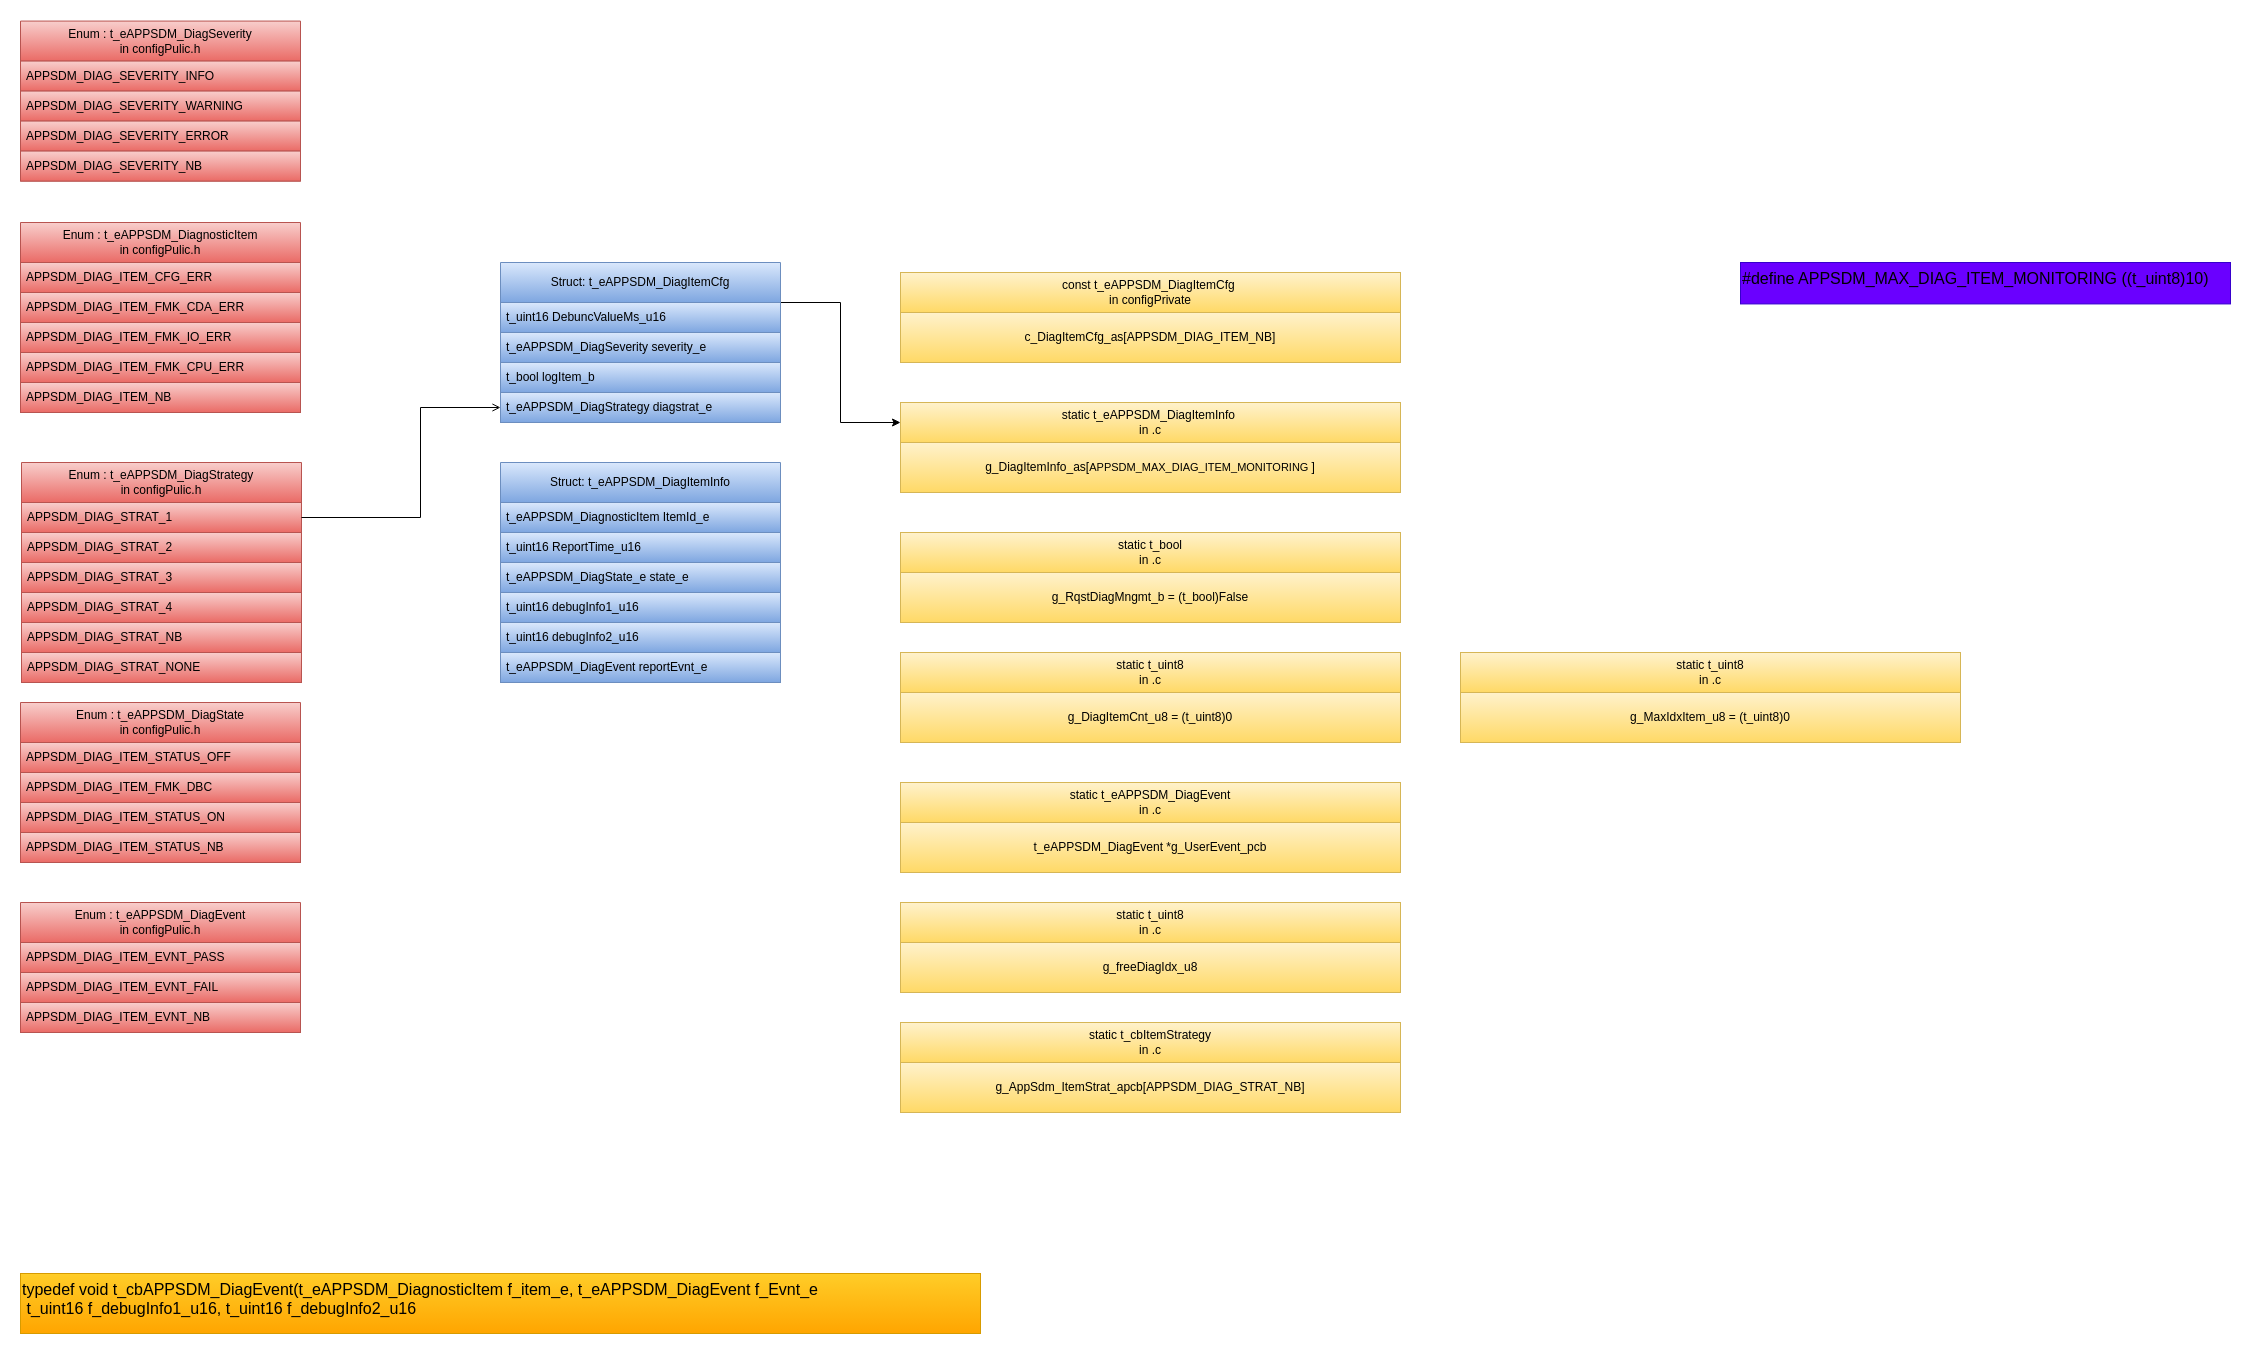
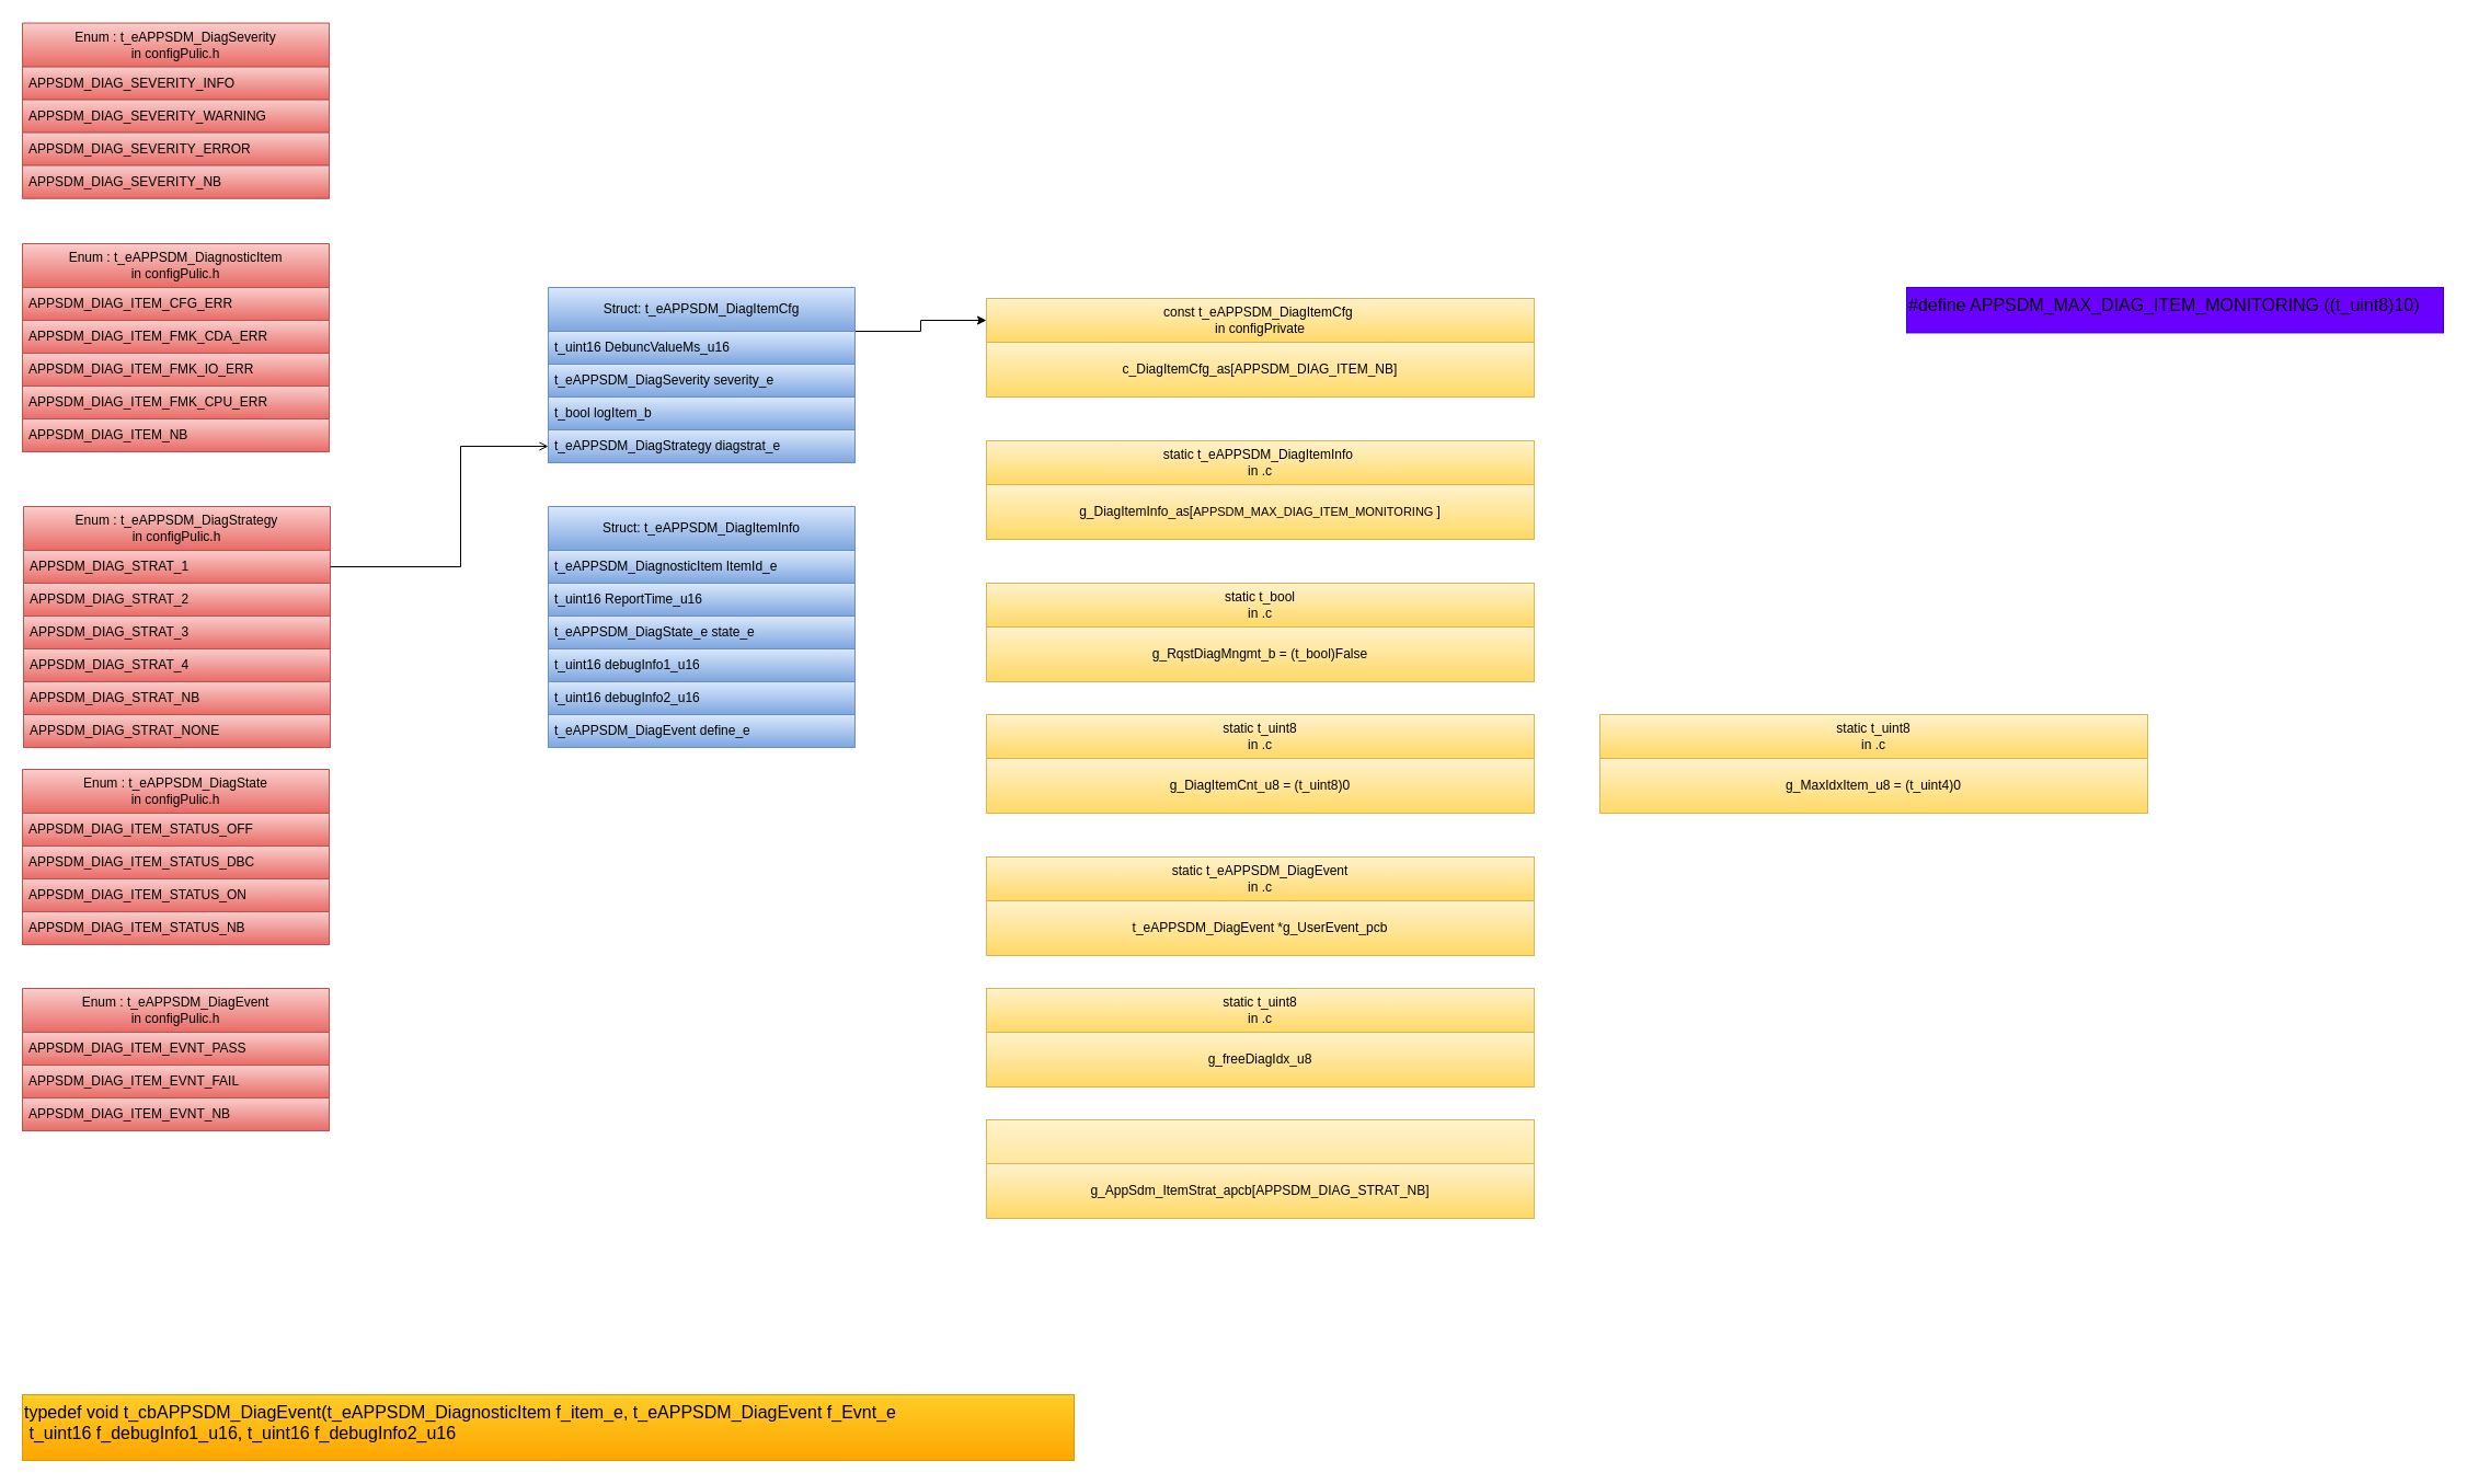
- <mxCell id="8" style="edgeStyle=orthogonalEdgeStyle;rounded=0;orthogonalLoop=1;jettySize=auto;html=1;exitX=1;exitY=0.25;exitDx=0;exitDy=0;" parent="1" source="9" target="41" edge="1"><mxGeometry relative="1" as="geometry" /></mxCell>
+ <mxCell id="8" style="edgeStyle=orthogonalEdgeStyle;rounded=0;orthogonalLoop=1;jettySize=auto;html=1;exitX=1;exitY=0.25;exitDx=0;exitDy=0;entryX=0;entryY=0.5;entryDx=0;entryDy=0;" parent="1" source="9" target="25" edge="1"><mxGeometry relative="1" as="geometry" /></mxCell>
- <mxCell id="32" value="&lt;div style=&quot;text-align: center;&quot;&gt;&lt;span style=&quot;background-color: initial;&quot;&gt;t_eAPPSDM_DiagEvent&amp;nbsp;&lt;/span&gt;&lt;span style=&quot;background-color: initial;&quot;&gt;reportEvnt_e&lt;/span&gt;&lt;/div&gt;" style="text;strokeColor=#6c8ebf;fillColor=#dae8fc;align=left;verticalAlign=middle;spacingLeft=4;spacingRight=4;overflow=hidden;points=[[0,0.5],[1,0.5]];portConstraint=eastwest;rotatable=0;whiteSpace=wrap;html=1;gradientColor=#7ea6e0;fontColor=#000000;" parent="26" vertex="1"><mxGeometry y="190" width="280" height="30" as="geometry" /></mxCell>
+ <mxCell id="32" value="&lt;div style=&quot;text-align: center;&quot;&gt;&lt;span style=&quot;background-color: initial;&quot;&gt;t_eAPPSDM_DiagEvent&amp;nbsp;&lt;/span&gt;&lt;span style=&quot;background-color: initial;&quot;&gt;define_e&lt;/span&gt;&lt;/div&gt;" style="text;strokeColor=#6c8ebf;fillColor=#dae8fc;align=left;verticalAlign=middle;spacingLeft=4;spacingRight=4;overflow=hidden;points=[[0,0.5],[1,0.5]];portConstraint=eastwest;rotatable=0;whiteSpace=wrap;html=1;gradientColor=#7ea6e0;fontColor=#000000;" parent="26" vertex="1"><mxGeometry y="190" width="280" height="30" as="geometry" /></mxCell>
- <mxCell id="75" value="&lt;div style=&quot;text-align: center; font-size: 12px;&quot;&gt;g_MaxIdxItem_u8 = (t_uint8)0&lt;/div&gt;" style="rounded=0;whiteSpace=wrap;html=1;fillColor=#fff2cc;gradientColor=#ffd966;strokeColor=#d6b656;fontColor=#000000;fontSize=12;" vertex="1" parent="73"><mxGeometry y="40" width="500.0" height="50" as="geometry" /></mxCell>
+ <mxCell id="75" value="&lt;div style=&quot;text-align: center; font-size: 12px;&quot;&gt;g_MaxIdxItem_u8 = (t_uint4)0&lt;/div&gt;" style="rounded=0;whiteSpace=wrap;html=1;fillColor=#fff2cc;gradientColor=#ffd966;strokeColor=#d6b656;fontColor=#000000;fontSize=12;" vertex="1" parent="73"><mxGeometry y="40" width="500.0" height="50" as="geometry" /></mxCell>
- <mxCell id="35" value="APPSDM_DIAG_ITEM_FMK_DBC" style="text;strokeColor=#b85450;fillColor=#f8cecc;align=left;verticalAlign=middle;spacingLeft=4;spacingRight=4;overflow=hidden;points=[[0,0.5],[1,0.5]];portConstraint=eastwest;rotatable=0;whiteSpace=wrap;html=1;gradientColor=#ea6b66;fontColor=#000000;" parent="33" vertex="1"><mxGeometry y="70" width="280" height="30" as="geometry" /></mxCell>
+ <mxCell id="35" value="APPSDM_DIAG_ITEM_STATUS_DBC" style="text;strokeColor=#b85450;fillColor=#f8cecc;align=left;verticalAlign=middle;spacingLeft=4;spacingRight=4;overflow=hidden;points=[[0,0.5],[1,0.5]];portConstraint=eastwest;rotatable=0;whiteSpace=wrap;html=1;gradientColor=#ea6b66;fontColor=#000000;" parent="33" vertex="1"><mxGeometry y="70" width="280" height="30" as="geometry" /></mxCell>
- <mxCell id="72" value="static t_cbItemStrategy&lt;div&gt;in .c&lt;/div&gt;" style="rounded=0;whiteSpace=wrap;html=1;fillColor=#fff2cc;gradientColor=#ffd966;strokeColor=#d6b656;fontColor=#000000;fontSize=12;" parent="69" vertex="1"><mxGeometry width="500.0" height="40" as="geometry" /></mxCell>
